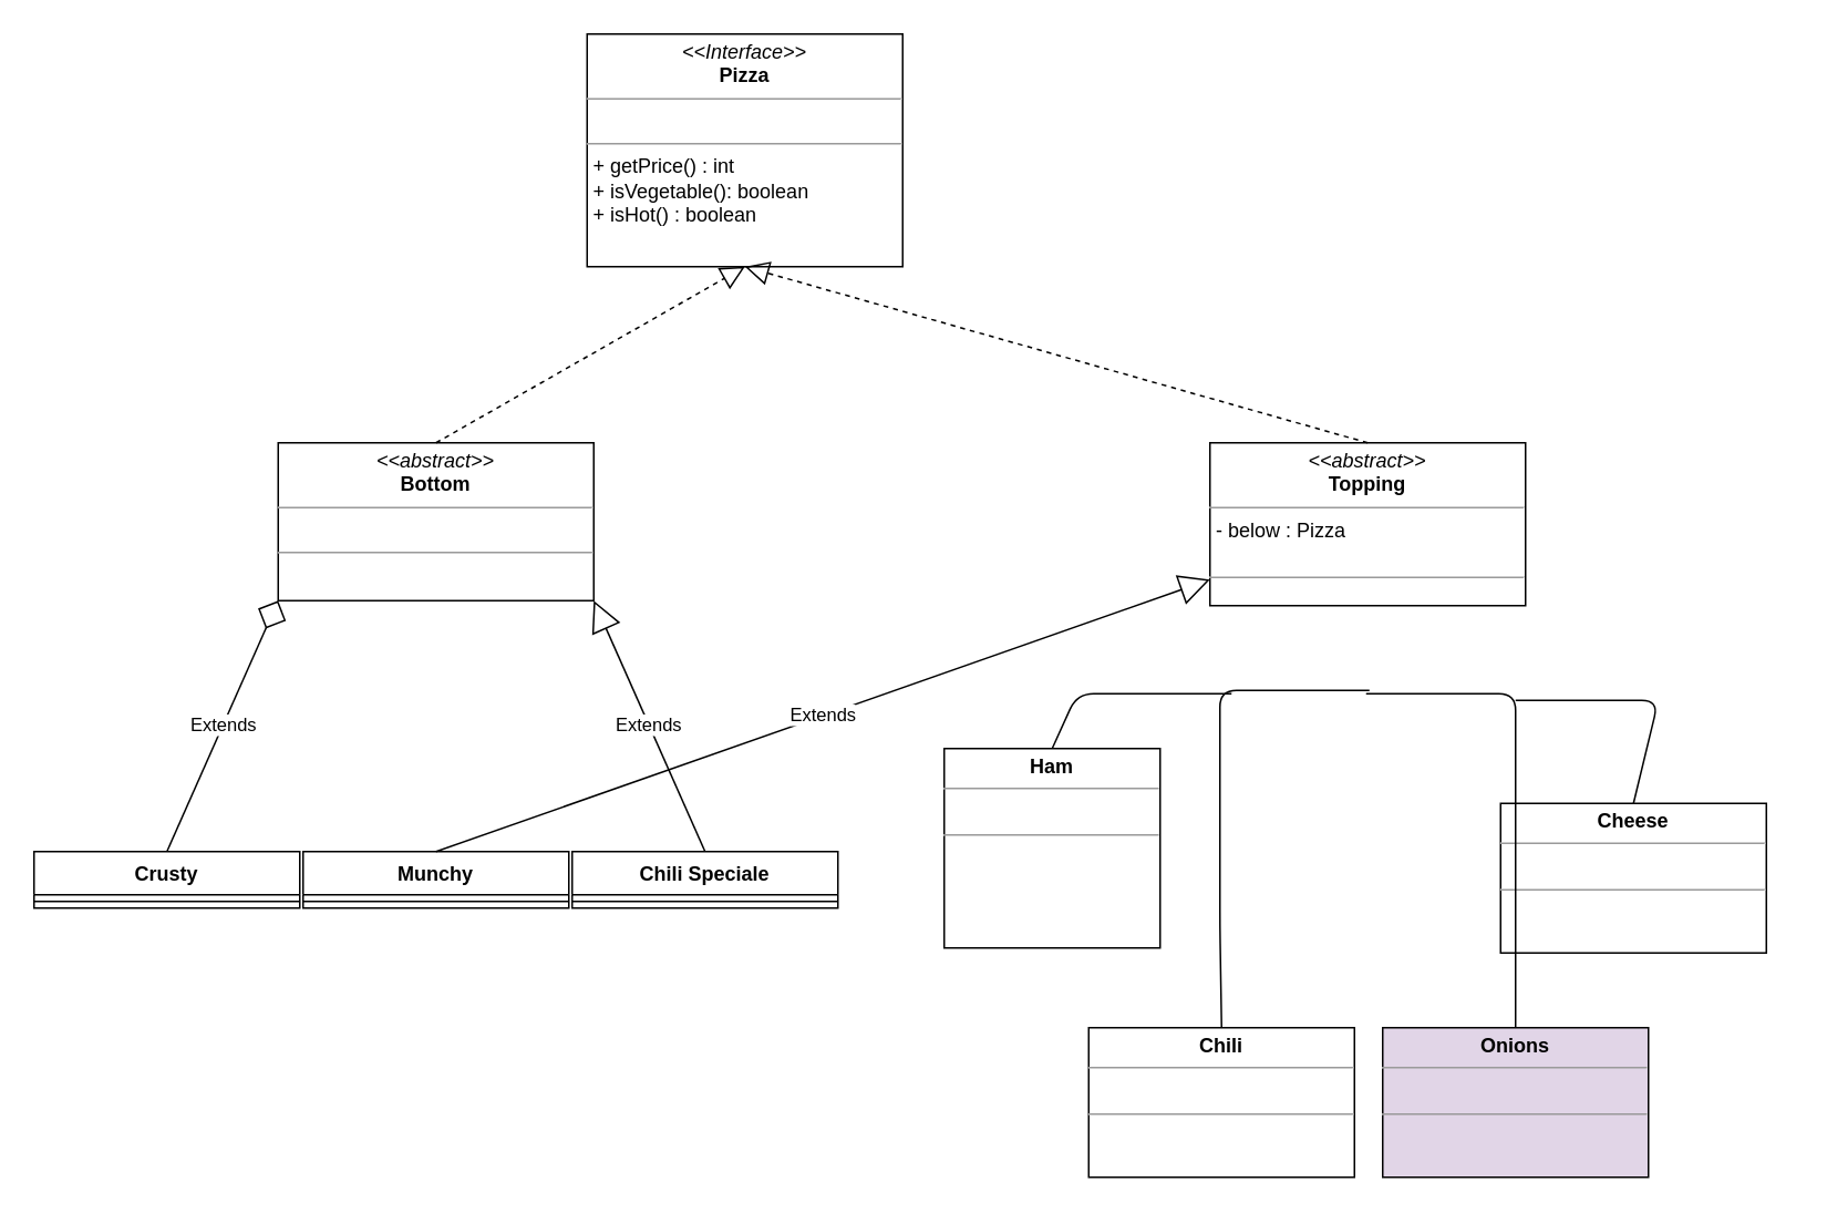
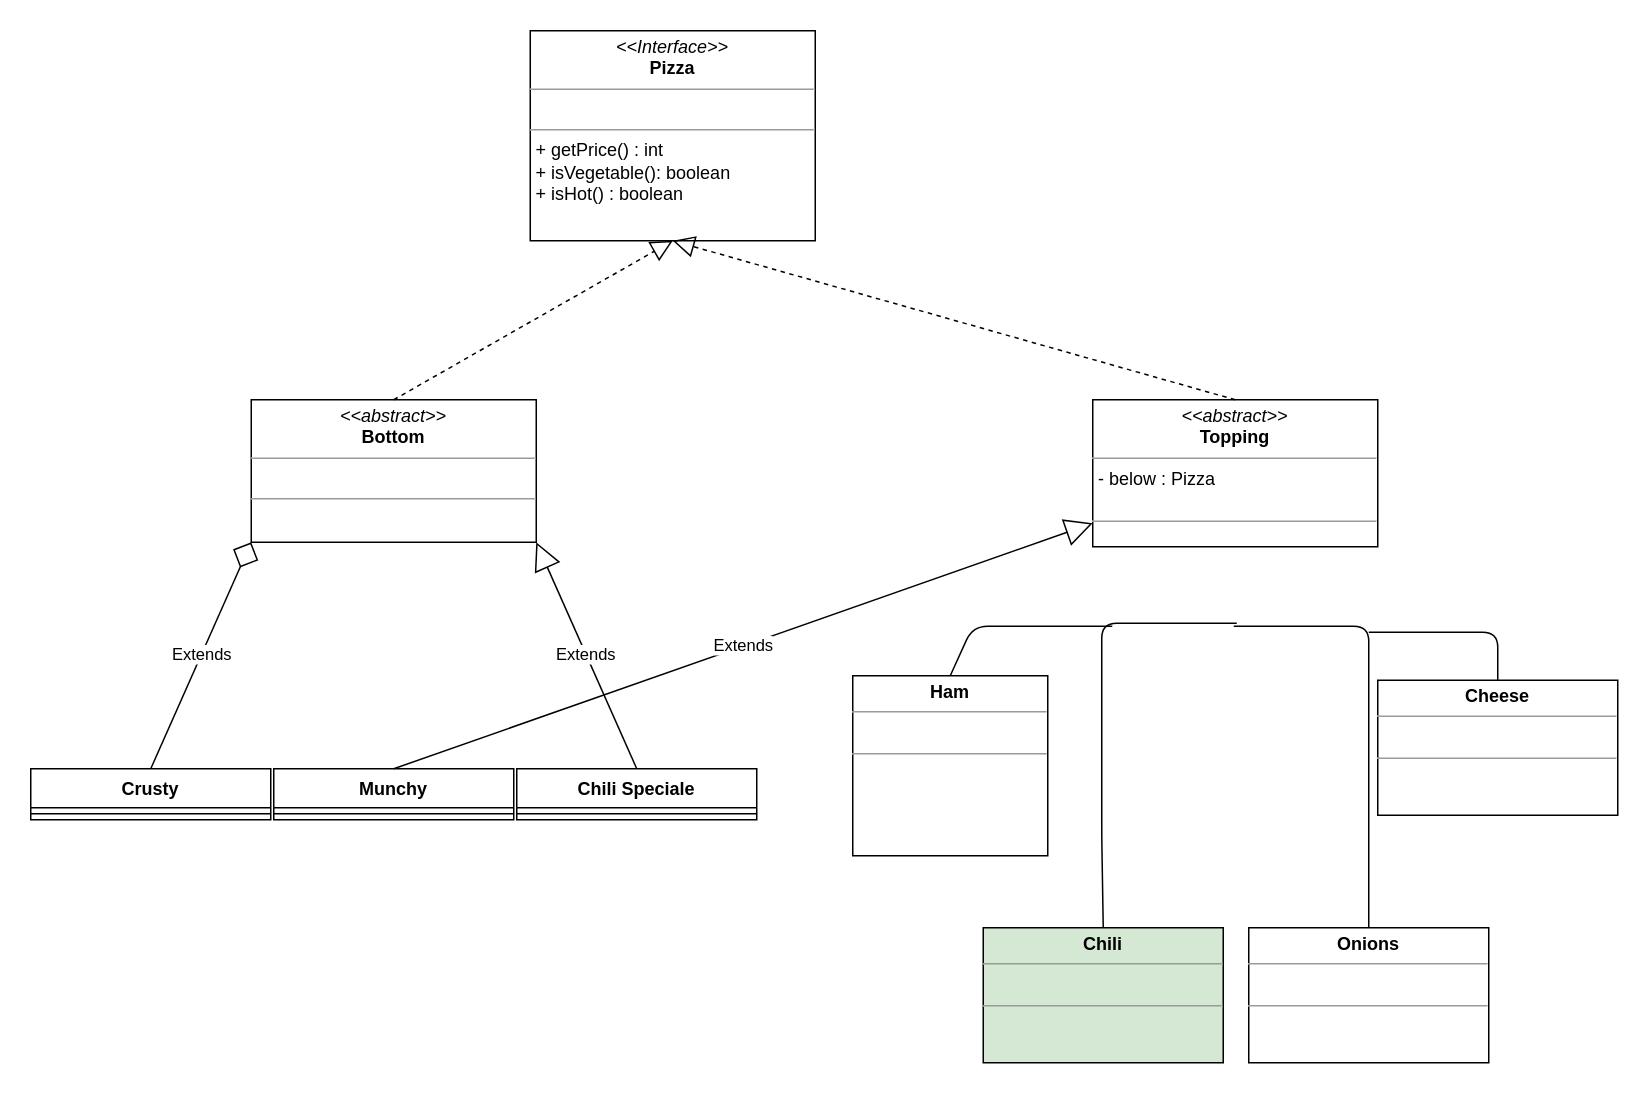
- <mxCell id="13" value="&lt;p style=&quot;margin: 0px ; margin-top: 4px ; text-align: center&quot;&gt;&lt;b&gt;Cheese&lt;/b&gt;&lt;/p&gt;&lt;hr size=&quot;1&quot;&gt;&lt;p style=&quot;margin: 0px ; margin-left: 4px&quot;&gt;&lt;br&gt;&lt;/p&gt;&lt;hr size=&quot;1&quot;&gt;&lt;p style=&quot;margin: 0px ; margin-left: 4px&quot;&gt;&lt;br&gt;&lt;/p&gt;" style="verticalAlign=top;align=left;overflow=fill;fontSize=12;fontFamily=Helvetica;html=1;" vertex="1" parent="1"><mxGeometry x="903" y="483" width="160" height="90" as="geometry" /></mxCell>
+ <mxCell id="13" value="&lt;p style=&quot;margin: 0px ; margin-top: 4px ; text-align: center&quot;&gt;&lt;b&gt;Cheese&lt;/b&gt;&lt;/p&gt;&lt;hr size=&quot;1&quot;&gt;&lt;p style=&quot;margin: 0px ; margin-left: 4px&quot;&gt;&lt;br&gt;&lt;/p&gt;&lt;hr size=&quot;1&quot;&gt;&lt;p style=&quot;margin: 0px ; margin-left: 4px&quot;&gt;&lt;br&gt;&lt;/p&gt;" style="verticalAlign=top;align=left;overflow=fill;fontSize=12;fontFamily=Helvetica;html=1;" vertex="1" parent="1"><mxGeometry x="918" y="453" width="160" height="90" as="geometry" /></mxCell>
- <mxCell id="11" value="&lt;p style=&quot;margin: 0px ; margin-top: 4px ; text-align: center&quot;&gt;&lt;b&gt;Chili&lt;/b&gt;&lt;/p&gt;&lt;hr size=&quot;1&quot;&gt;&lt;p style=&quot;margin: 0px ; margin-left: 4px&quot;&gt;&lt;br&gt;&lt;/p&gt;&lt;hr size=&quot;1&quot;&gt;&lt;p style=&quot;margin: 0px ; margin-left: 4px&quot;&gt;&lt;br&gt;&lt;/p&gt;" style="verticalAlign=top;align=left;overflow=fill;fontSize=12;fontFamily=Helvetica;html=1;" vertex="1" parent="1"><mxGeometry x="655" y="618" width="160" height="90" as="geometry" /></mxCell>
+ <mxCell id="11" value="&lt;p style=&quot;margin: 0px ; margin-top: 4px ; text-align: center&quot;&gt;&lt;b&gt;Chili&lt;/b&gt;&lt;/p&gt;&lt;hr size=&quot;1&quot;&gt;&lt;p style=&quot;margin: 0px ; margin-left: 4px&quot;&gt;&lt;br&gt;&lt;/p&gt;&lt;hr size=&quot;1&quot;&gt;&lt;p style=&quot;margin: 0px ; margin-left: 4px&quot;&gt;&lt;br&gt;&lt;/p&gt;" style="verticalAlign=top;align=left;overflow=fill;fontSize=12;fontFamily=Helvetica;html=1;fillColor=#d5e8d4;" vertex="1" parent="1"><mxGeometry x="655" y="618" width="160" height="90" as="geometry" /></mxCell>
- <mxCell id="12" value="&lt;p style=&quot;margin: 0px ; margin-top: 4px ; text-align: center&quot;&gt;&lt;b&gt;Onions&lt;/b&gt;&lt;/p&gt;&lt;hr size=&quot;1&quot;&gt;&lt;p style=&quot;margin: 0px ; margin-left: 4px&quot;&gt;&lt;br&gt;&lt;/p&gt;&lt;hr size=&quot;1&quot;&gt;&lt;p style=&quot;margin: 0px ; margin-left: 4px&quot;&gt;&lt;br&gt;&lt;/p&gt;" style="verticalAlign=top;align=left;overflow=fill;fontSize=12;fontFamily=Helvetica;html=1;fillColor=#e1d5e7;" vertex="1" parent="1"><mxGeometry x="832" y="618" width="160" height="90" as="geometry" /></mxCell>
+ <mxCell id="12" value="&lt;p style=&quot;margin: 0px ; margin-top: 4px ; text-align: center&quot;&gt;&lt;b&gt;Onions&lt;/b&gt;&lt;/p&gt;&lt;hr size=&quot;1&quot;&gt;&lt;p style=&quot;margin: 0px ; margin-left: 4px&quot;&gt;&lt;br&gt;&lt;/p&gt;&lt;hr size=&quot;1&quot;&gt;&lt;p style=&quot;margin: 0px ; margin-left: 4px&quot;&gt;&lt;br&gt;&lt;/p&gt;" style="verticalAlign=top;align=left;overflow=fill;fontSize=12;fontFamily=Helvetica;html=1;" vertex="1" parent="1"><mxGeometry x="832" y="618" width="160" height="90" as="geometry" /></mxCell>
